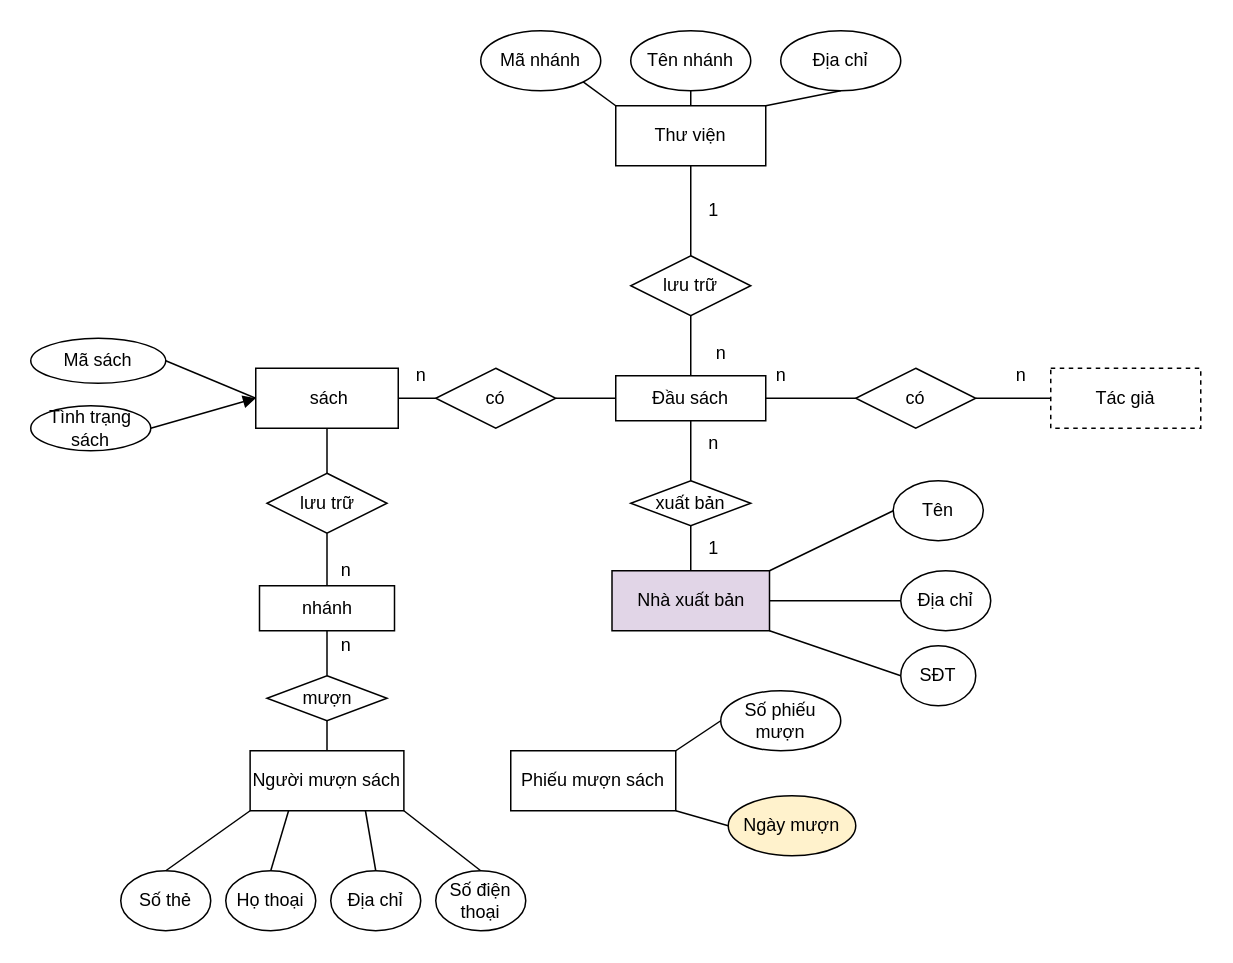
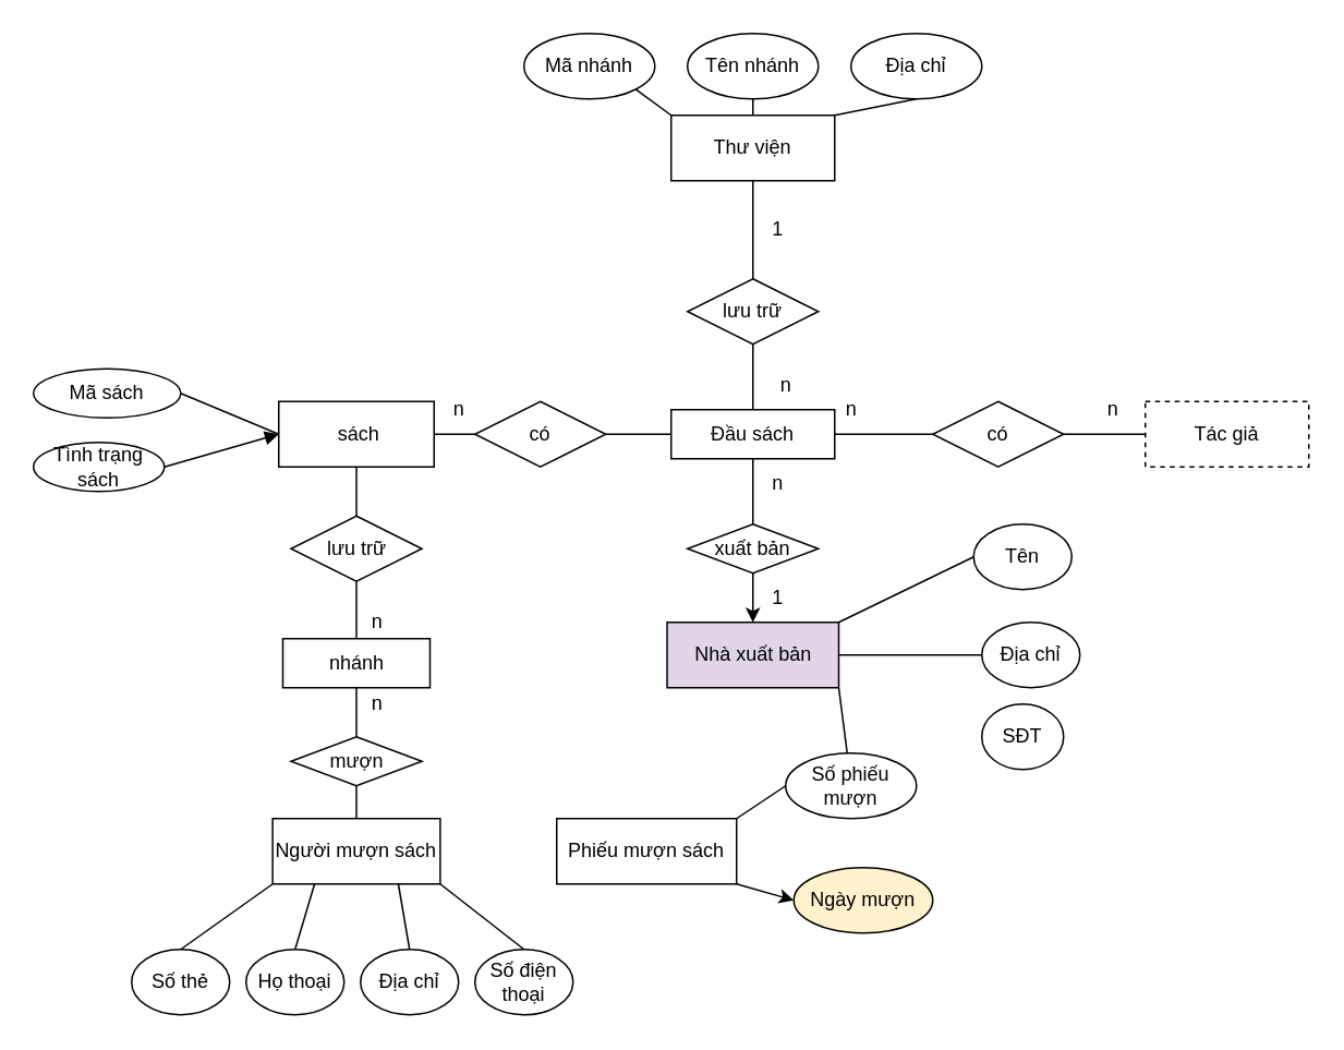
- <mxCell id="23" value="" style="endArrow=none;html=1;rounded=0;exitX=0.5;exitY=1;exitDx=0;exitDy=0;entryX=0.5;entryY=0;entryDx=0;entryDy=0;" edge="1" parent="1" source="21" target="5"><mxGeometry width="50" height="50" relative="1" as="geometry"><mxPoint x="770" y="520" as="sourcePoint" /><mxPoint y="420" as="targetPoint" x="460" /></mxGeometry></mxCell>
+ <mxCell id="23" value="" style="endArrow=classic;html=1;rounded=0;exitX=0.5;exitY=1;exitDx=0;exitDy=0;entryX=0.5;entryY=0;entryDx=0;entryDy=0;" edge="1" parent="1" source="21" target="5"><mxGeometry width="50" height="50" relative="1" as="geometry"><mxPoint x="770" y="520" as="sourcePoint" /><mxPoint y="420" as="targetPoint" x="460" /></mxGeometry></mxCell>
- <mxCell id="29" value="" style="endArrow=none;html=1;rounded=0;entryX=0;entryY=0.5;entryDx=0;entryDy=0;exitX=1;exitY=1;exitDx=0;exitDy=0;" edge="1" parent="1" source="5" target="26"><mxGeometry width="50" height="50" relative="1" as="geometry"><mxPoint x="910" y="590" as="sourcePoint" /><mxPoint x="960" y="540" as="targetPoint" /></mxGeometry></mxCell>
+ <mxCell id="29" value="" style="endArrow=none;html=1;rounded=0;exitX=1;exitY=1;exitDx=0;exitDy=0;" edge="1" parent="1" source="5" target="52"><mxGeometry width="50" height="50" relative="1" as="geometry"><mxPoint x="910" y="590" as="sourcePoint" /><mxPoint x="960" y="540" as="targetPoint" /></mxGeometry></mxCell>
- <mxCell id="55" value="" style="endArrow=none;html=1;rounded=0;exitX=1;exitY=1;exitDx=0;exitDy=0;entryX=0;entryY=0.5;entryDx=0;entryDy=0;" edge="1" parent="1" source="8" target="51"><mxGeometry width="50" height="50" relative="1" as="geometry"><mxPoint x="850" y="730" as="sourcePoint" /><mxPoint x="900" y="680" as="targetPoint" /></mxGeometry></mxCell>
+ <mxCell id="55" value="" style="endArrow=classic;html=1;rounded=0;exitX=1;exitY=1;exitDx=0;exitDy=0;entryX=0;entryY=0.5;entryDx=0;entryDy=0;" edge="1" parent="1" source="8" target="51"><mxGeometry width="50" height="50" relative="1" as="geometry"><mxPoint x="850" y="730" as="sourcePoint" /><mxPoint x="900" y="680" as="targetPoint" /></mxGeometry></mxCell>
